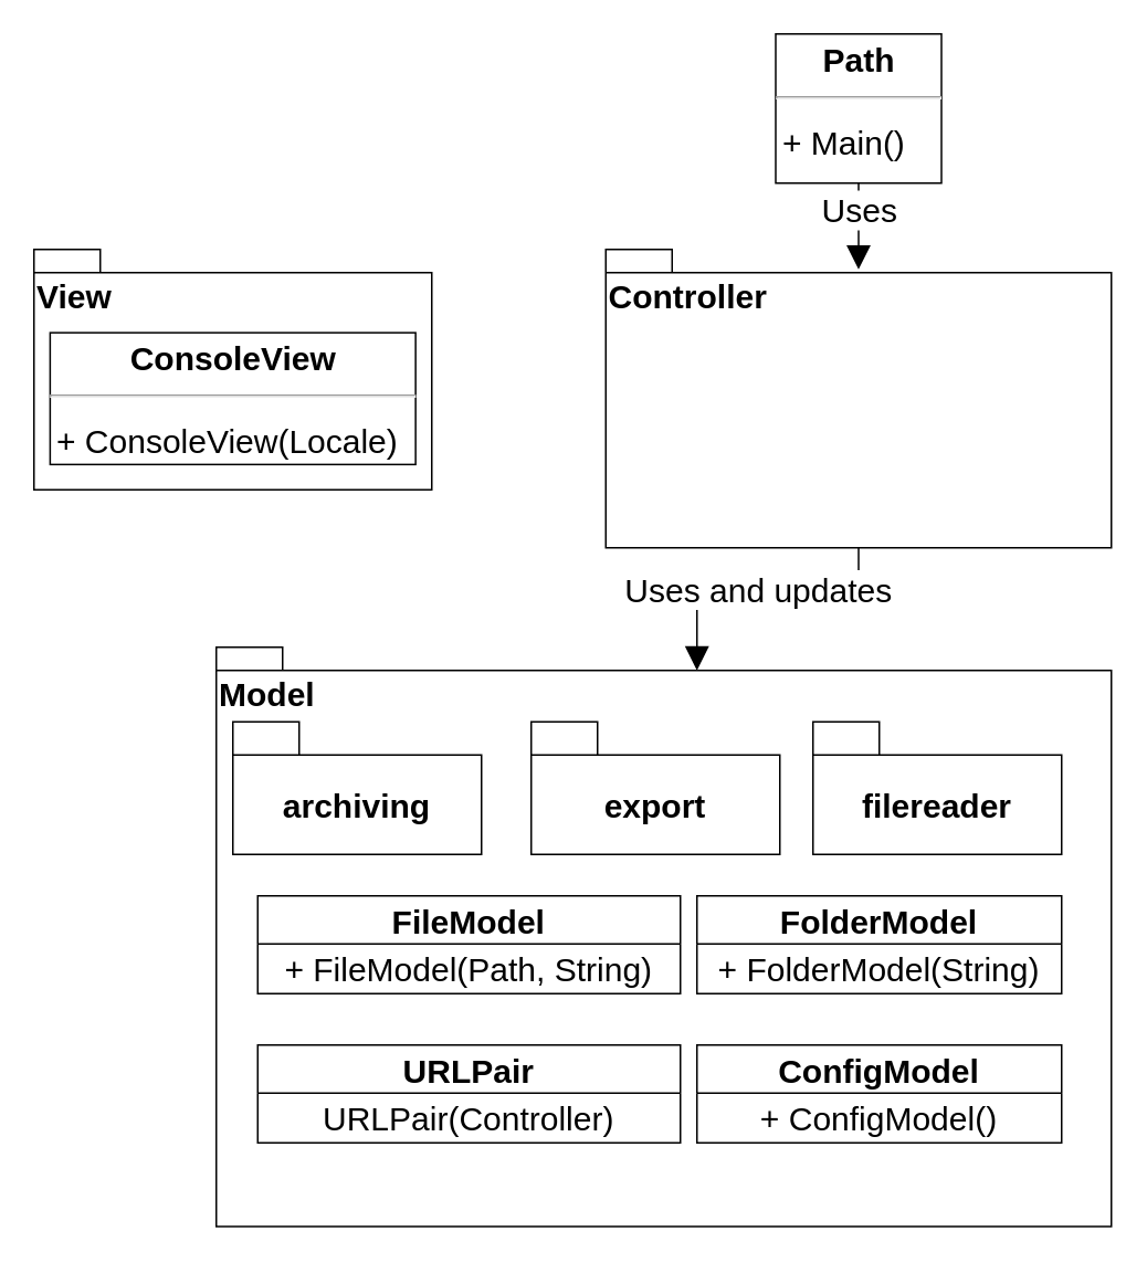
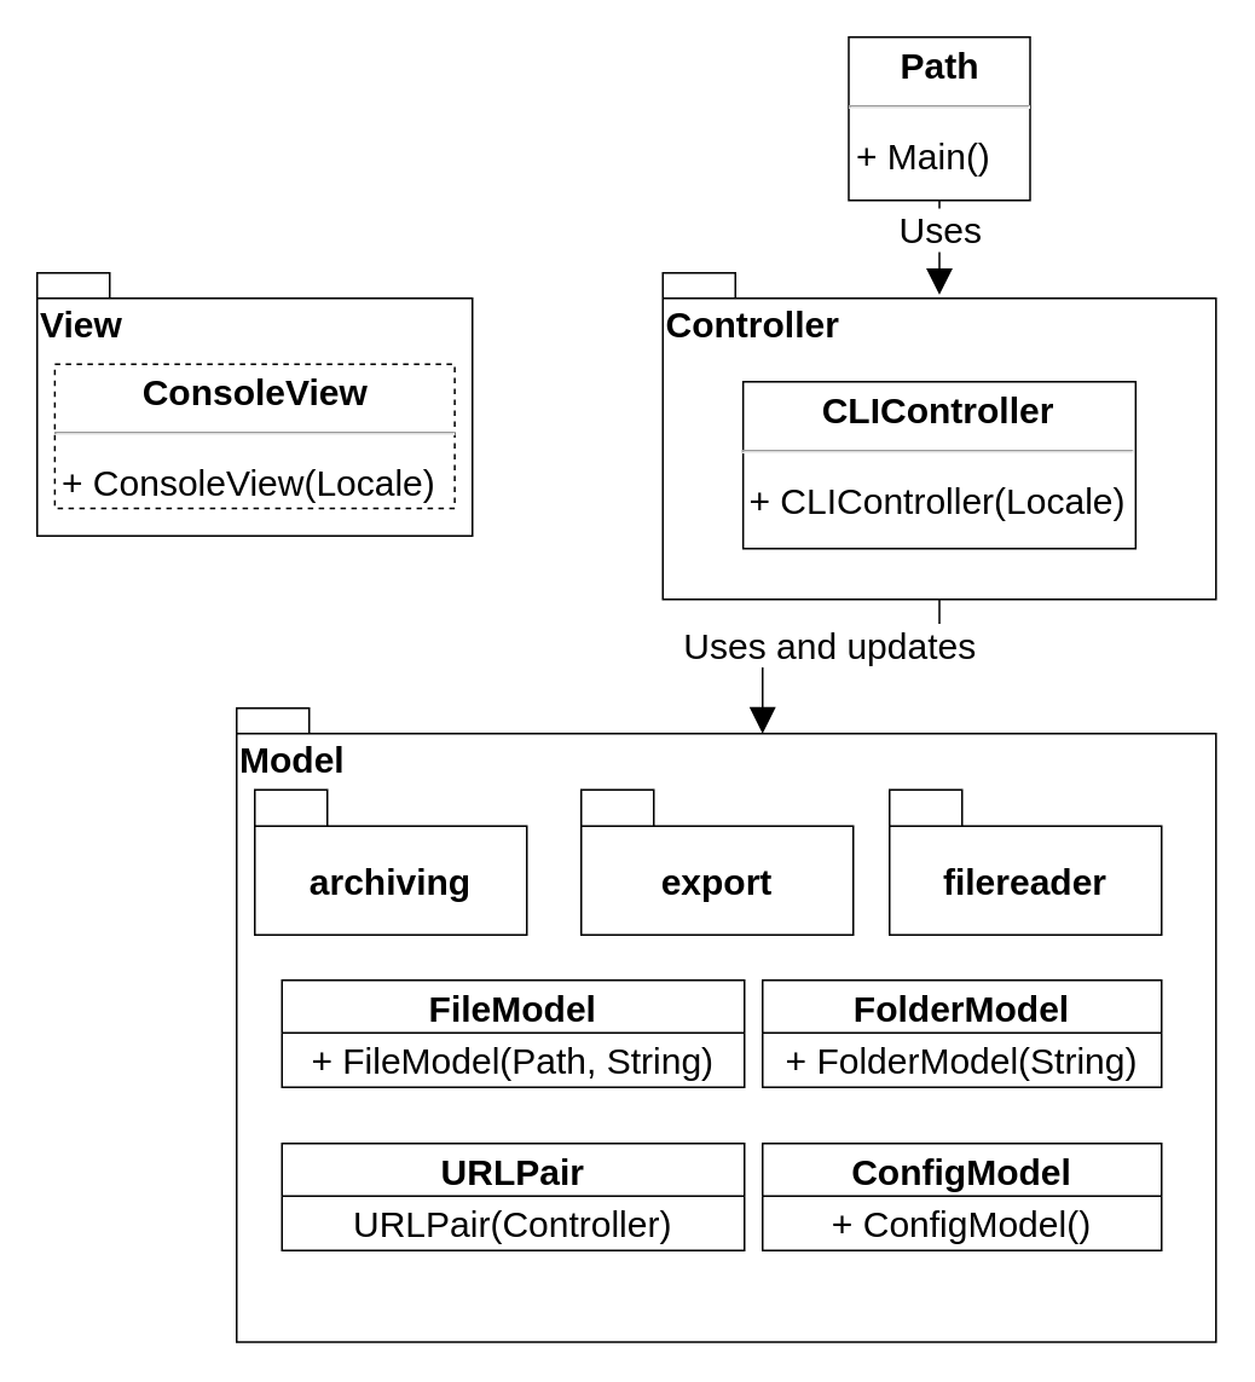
- <mxCell id="7" value="&lt;p style=&quot;margin: 4px 0px 0px; text-align: center; font-size: 20px;&quot;&gt;&lt;b style=&quot;font-size: 20px;&quot;&gt;ConsoleView&lt;/b&gt;&lt;/p&gt;&lt;hr style=&quot;font-size: 20px;&quot;&gt;&lt;p style=&quot;margin: 0px 0px 0px 4px; line-height: 1.6; font-size: 20px;&quot;&gt;+ ConsoleView(Locale)&lt;/p&gt;" style="verticalAlign=top;align=left;overflow=fill;fontSize=20;fontFamily=Helvetica;html=1;rounded=0;shadow=0;comic=0;labelBackgroundColor=none;strokeWidth=1;container=0;" parent="5" vertex="1"><mxGeometry x="9.75" y="50.25" width="220.5" height="79.5" as="geometry" /></mxCell>
+ <mxCell id="7" value="&lt;p style=&quot;margin: 4px 0px 0px; text-align: center; font-size: 20px;&quot;&gt;&lt;b style=&quot;font-size: 20px;&quot;&gt;ConsoleView&lt;/b&gt;&lt;/p&gt;&lt;hr style=&quot;font-size: 20px;&quot;&gt;&lt;p style=&quot;margin: 0px 0px 0px 4px; line-height: 1.6; font-size: 20px;&quot;&gt;+ ConsoleView(Locale)&lt;/p&gt;" style="verticalAlign=top;align=left;overflow=fill;fontSize=20;fontFamily=Helvetica;html=1;rounded=0;shadow=0;comic=0;labelBackgroundColor=none;strokeWidth=1;container=0;dashed=1;" parent="5" vertex="1"><mxGeometry x="9.75" y="50.25" width="220.5" height="79.5" as="geometry" /></mxCell>
+ <mxCell id="21" value="&lt;p style=&quot;margin: 4px 0px 0px; text-align: center; font-size: 20px;&quot;&gt;&lt;b style=&quot;font-size: 20px;&quot;&gt;CLIController&lt;/b&gt;&lt;/p&gt;&lt;hr style=&quot;font-size: 20px;&quot;&gt;&lt;p style=&quot;margin: 0px 0px 0px 4px; line-height: 1.6; font-size: 20px;&quot;&gt;+ CLIController(Locale) &lt;/p&gt;" style="verticalAlign=top;align=left;overflow=fill;fontSize=20;fontFamily=Helvetica;html=1;rounded=0;shadow=0;comic=0;labelBackgroundColor=none;strokeWidth=1;container=0;" parent="1" vertex="1"><mxGeometry x="409.28" y="210" width="216.44" height="92" as="geometry" /></mxCell>
